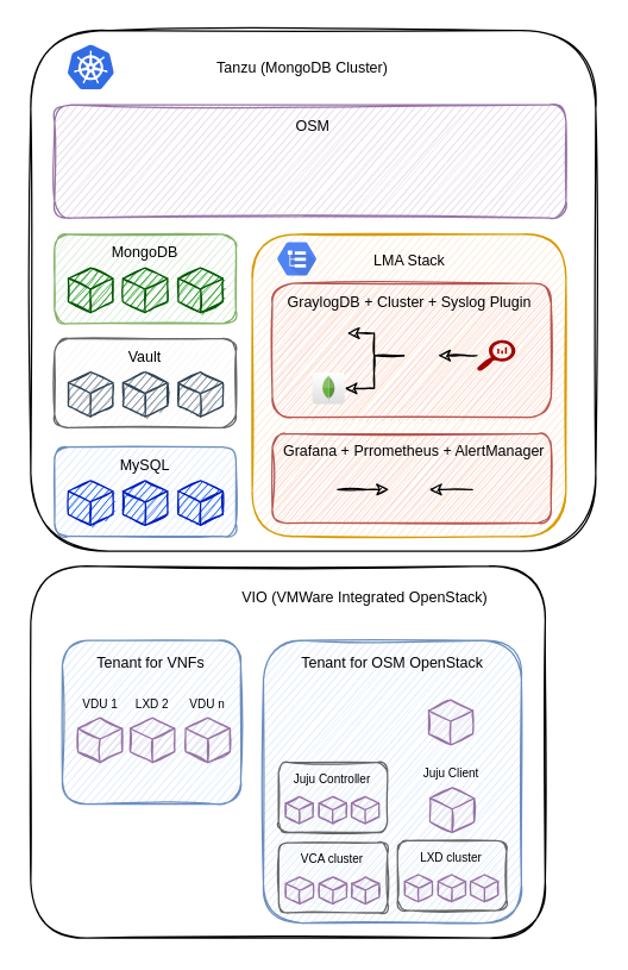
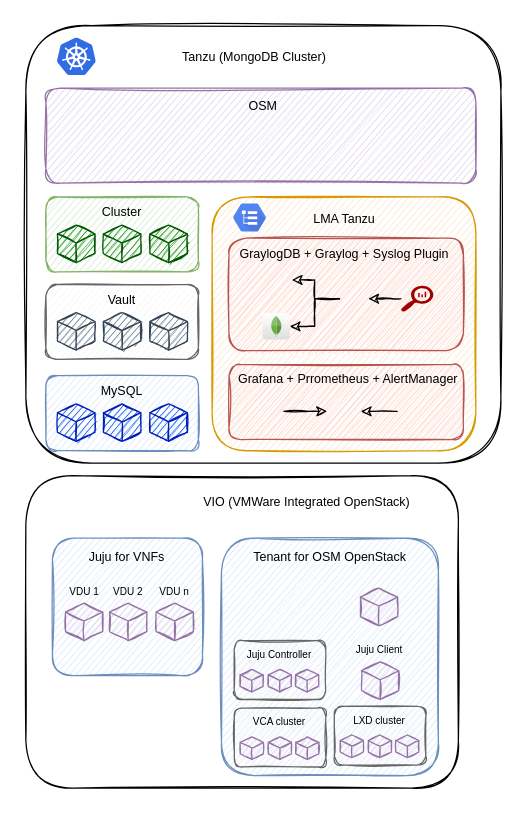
- <mxCell id="66" value="MongoDB" style="text;html=1;strokeColor=none;fillColor=none;align=center;verticalAlign=middle;whiteSpace=wrap;rounded=0;fontSize=10;sketch=1;shadow=0;glass=0;fontFamily=Helvetica;" vertex="1" parent="1"><mxGeometry x="60" y="159.09" width="74" height="20" as="geometry" /></mxCell>
+ <mxCell id="66" value="Cluster" style="text;html=1;strokeColor=none;fillColor=none;align=center;verticalAlign=middle;whiteSpace=wrap;rounded=0;fontSize=10;sketch=1;shadow=0;glass=0;fontFamily=Helvetica;" vertex="1" parent="1"><mxGeometry x="60" y="159.09" width="74" height="20" as="geometry" /></mxCell>
- <mxCell id="6" value="LMA Stack" style="text;html=1;strokeColor=none;fillColor=none;align=center;verticalAlign=middle;whiteSpace=wrap;rounded=0;fontSize=10;sketch=1;shadow=0;glass=0;fontFamily=Helvetica;" vertex="1" parent="1"><mxGeometry x="237.5" y="163.5" width="74" height="20" as="geometry" /></mxCell>
+ <mxCell id="6" value="LMA Tanzu" style="text;html=1;strokeColor=none;fillColor=none;align=center;verticalAlign=middle;whiteSpace=wrap;rounded=0;fontSize=10;sketch=1;shadow=0;glass=0;fontFamily=Helvetica;" vertex="1" parent="1"><mxGeometry x="237.5" y="163.5" width="74" height="20" as="geometry" /></mxCell>
- <mxCell id="21" value="GraylogDB + Cluster + Syslog Plugin" style="text;html=1;strokeColor=none;fillColor=none;align=center;verticalAlign=middle;whiteSpace=wrap;rounded=0;fontSize=10;sketch=1;shadow=0;glass=0;fontFamily=Helvetica;" vertex="1" parent="1"><mxGeometry x="190" y="191.91" width="170" height="20" as="geometry" /></mxCell>
+ <mxCell id="21" value="GraylogDB + Graylog + Syslog Plugin" style="text;html=1;strokeColor=none;fillColor=none;align=center;verticalAlign=middle;whiteSpace=wrap;rounded=0;fontSize=10;sketch=1;shadow=0;glass=0;fontFamily=Helvetica;" vertex="1" parent="1"><mxGeometry x="190" y="191.91" width="170" height="20" as="geometry" /></mxCell>
- <mxCell id="28" value="Tenant for VNFs" style="text;html=1;strokeColor=none;fillColor=none;align=center;verticalAlign=middle;whiteSpace=wrap;rounded=0;shadow=0;glass=0;sketch=1;fontFamily=Helvetica;fontSize=10;" vertex="1" parent="1"><mxGeometry x="50.25" y="435" width="102" height="20" as="geometry" /></mxCell>
+ <mxCell id="28" value="Juju for VNFs" style="text;html=1;strokeColor=none;fillColor=none;align=center;verticalAlign=middle;whiteSpace=wrap;rounded=0;shadow=0;glass=0;sketch=1;fontFamily=Helvetica;fontSize=10;" vertex="1" parent="1"><mxGeometry x="50.25" y="435" width="102" height="20" as="geometry" /></mxCell>
- <mxCell id="35" value="LXD 2" style="text;html=1;strokeColor=none;fillColor=none;align=center;verticalAlign=middle;whiteSpace=wrap;rounded=0;shadow=0;glass=0;sketch=1;fontFamily=Helvetica;fontSize=8;" vertex="1" parent="1"><mxGeometry x="81.87" y="463" width="40" height="20" as="geometry" /></mxCell>
+ <mxCell id="35" value="VDU 2" style="text;html=1;strokeColor=none;fillColor=none;align=center;verticalAlign=middle;whiteSpace=wrap;rounded=0;shadow=0;glass=0;sketch=1;fontFamily=Helvetica;fontSize=8;" vertex="1" parent="1"><mxGeometry x="81.87" y="463" width="40" height="20" as="geometry" /></mxCell>
